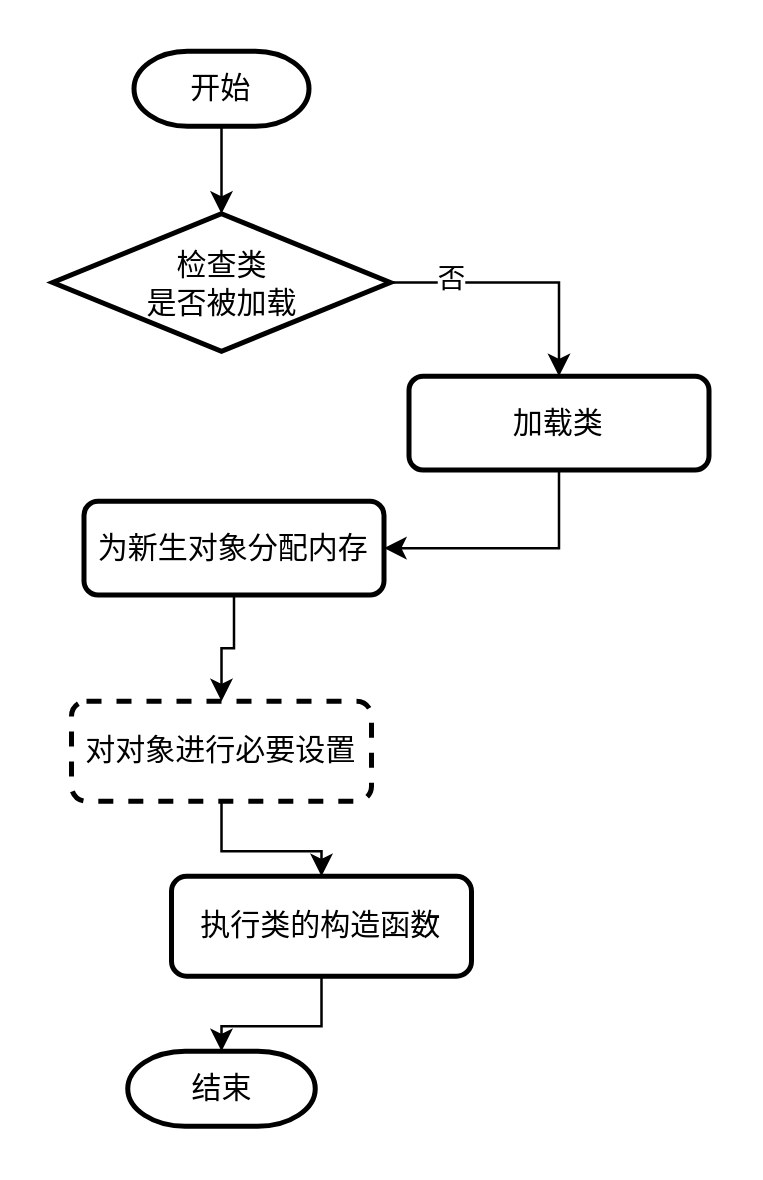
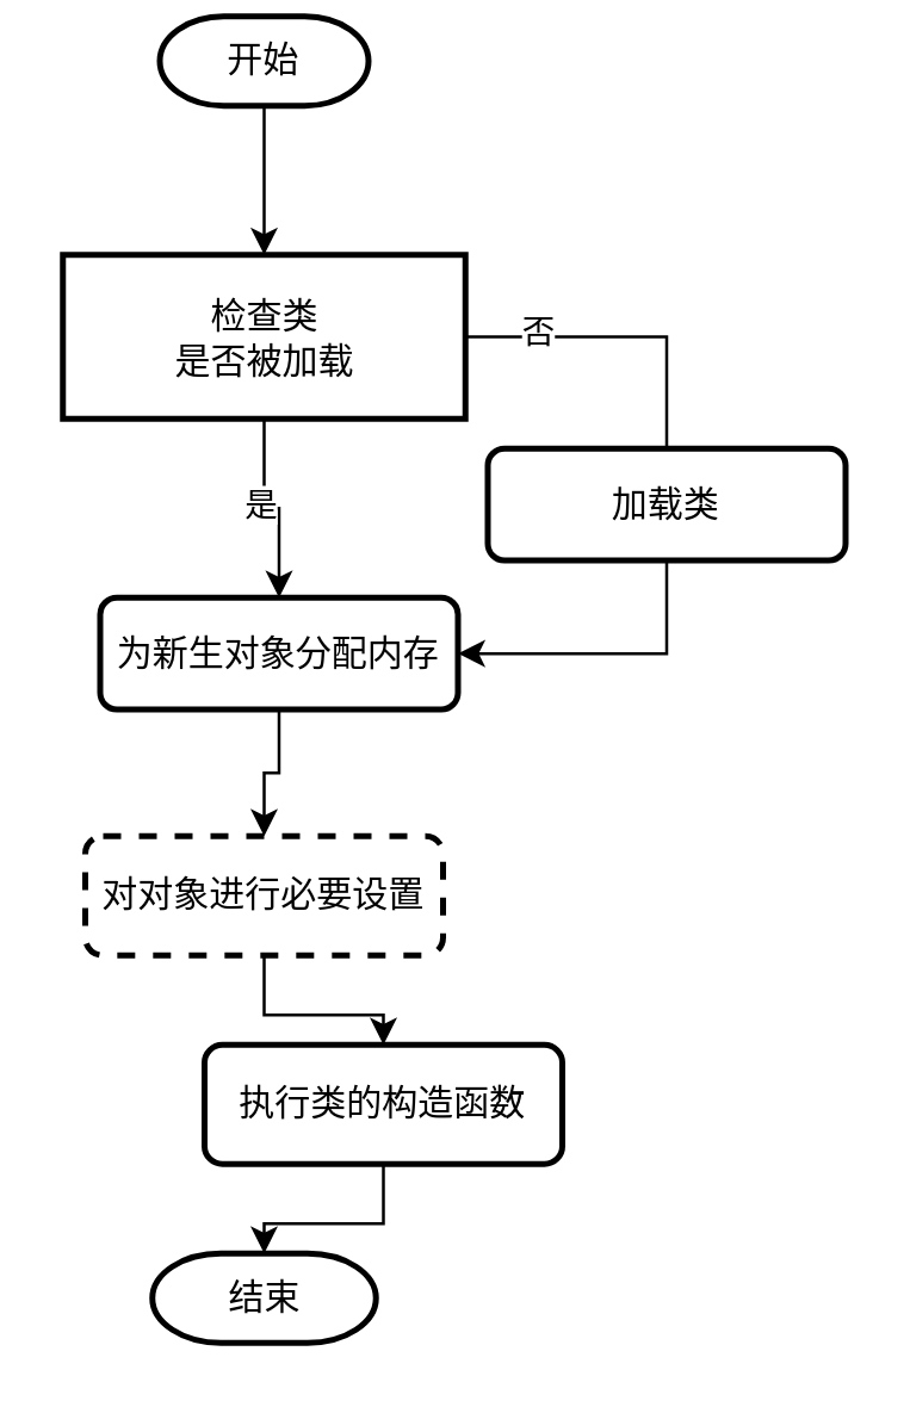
- <mxCell id="3" value="&lt;font style=&quot;font-size: 12px;&quot;&gt;开始&lt;/font&gt;" style="strokeWidth=2;html=1;shape=mxgraph.flowchart.terminator;whiteSpace=wrap;" vertex="1" parent="1"><mxGeometry x="53" y="20" width="70" height="30" as="geometry" /></mxCell>
+ <mxCell id="3" value="&lt;font style=&quot;font-size: 12px;&quot;&gt;开始&lt;/font&gt;" style="strokeWidth=2;html=1;shape=mxgraph.flowchart.terminator;whiteSpace=wrap;" vertex="1" parent="1"><mxGeometry x="53" y="5" width="70" height="30" as="geometry" /></mxCell>
- <mxCell id="8" value="检查类&lt;div&gt;是否被加载&lt;/div&gt;" style="rhombus;whiteSpace=wrap;html=1;strokeWidth=2;" vertex="1" parent="1"><mxGeometry x="20.5" y="85" width="135" height="55" as="geometry" /></mxCell>
+ <mxCell id="8" value="检查类&lt;div&gt;是否被加载&lt;/div&gt;" style="whiteSpace=wrap;html=1;strokeWidth=2;rounded=0;" vertex="1" parent="1"><mxGeometry x="20.5" y="85" width="135" height="55" as="geometry" /></mxCell>
- <mxCell id="6" style="edgeStyle=orthogonalEdgeStyle;rounded=0;orthogonalLoop=1;jettySize=auto;html=1;entryX=0.5;entryY=0;entryDx=0;entryDy=0;" edge="1" parent="1" source="8" target="12"><mxGeometry relative="1" as="geometry"><mxPoint x="233" y="170" as="targetPoint" /></mxGeometry></mxCell>
+ <mxCell id="6" style="edgeStyle=orthogonalEdgeStyle;rounded=0;orthogonalLoop=1;jettySize=auto;html=1;entryX=0.5;entryY=0;entryDx=0;entryDy=0;endArrow=none;" edge="1" parent="1" source="8" target="12"><mxGeometry relative="1" as="geometry"><mxPoint x="233" y="170" as="targetPoint" /></mxGeometry></mxCell>
+ <mxCell id="4" value="" style="edgeStyle=orthogonalEdgeStyle;rounded=0;orthogonalLoop=1;jettySize=auto;html=1;" edge="1" parent="1" source="8" target="10"><mxGeometry relative="1" as="geometry" /></mxCell>
+ <mxCell id="5" value="是" style="edgeLabel;html=1;align=center;verticalAlign=middle;resizable=0;points=[];" vertex="1" connectable="0" parent="4"><mxGeometry x="-0.145" y="-2" relative="1" as="geometry"><mxPoint as="offset" /></mxGeometry></mxCell>
